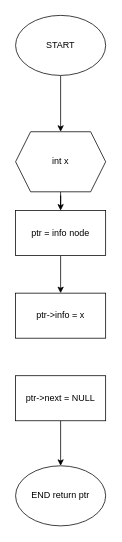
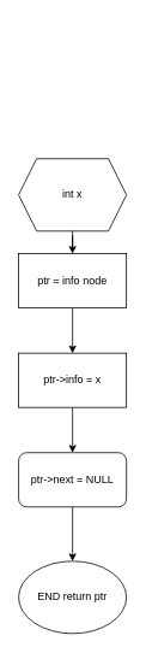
- <mxCell id="3" value="START" style="ellipse;whiteSpace=wrap;html=1;" vertex="1" parent="1"><mxGeometry x="20" y="20" width="120" height="80" as="geometry" /></mxCell>
- <mxCell id="2" value="" style="edgeStyle=orthogonalEdgeStyle;rounded=0;orthogonalLoop=1;jettySize=auto;html=1;" edge="1" parent="1" source="3" target="5"><mxGeometry relative="1" as="geometry" /></mxCell>
+ <mxCell id="8" value="" style="edgeStyle=orthogonalEdgeStyle;rounded=0;orthogonalLoop=1;jettySize=auto;html=1;" edge="1" parent="1" source="9" target="11"><mxGeometry relative="1" as="geometry" /></mxCell>
- <mxCell id="11" value="ptr-&amp;gt;next = NULL" style="whiteSpace=wrap;html=1;" vertex="1" parent="1"><mxGeometry x="20" y="500" width="120" height="60" as="geometry" /></mxCell>
+ <mxCell id="11" value="ptr-&amp;gt;next = NULL" style="whiteSpace=wrap;html=1;rounded=1;" vertex="1" parent="1"><mxGeometry x="20" y="500" width="120" height="60" as="geometry" /></mxCell>
